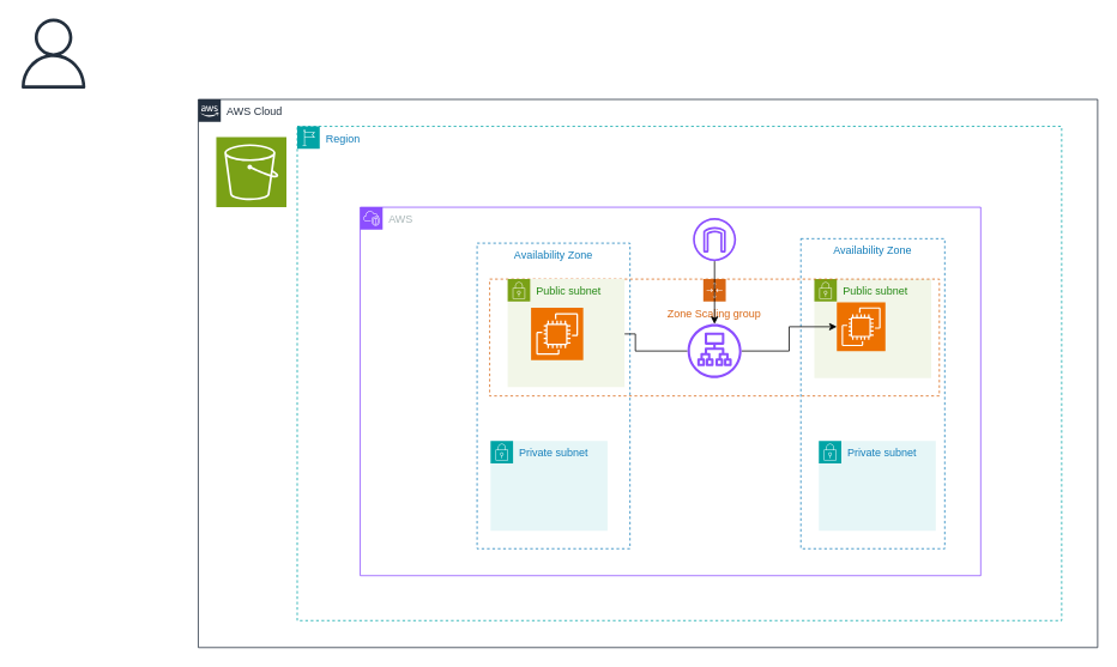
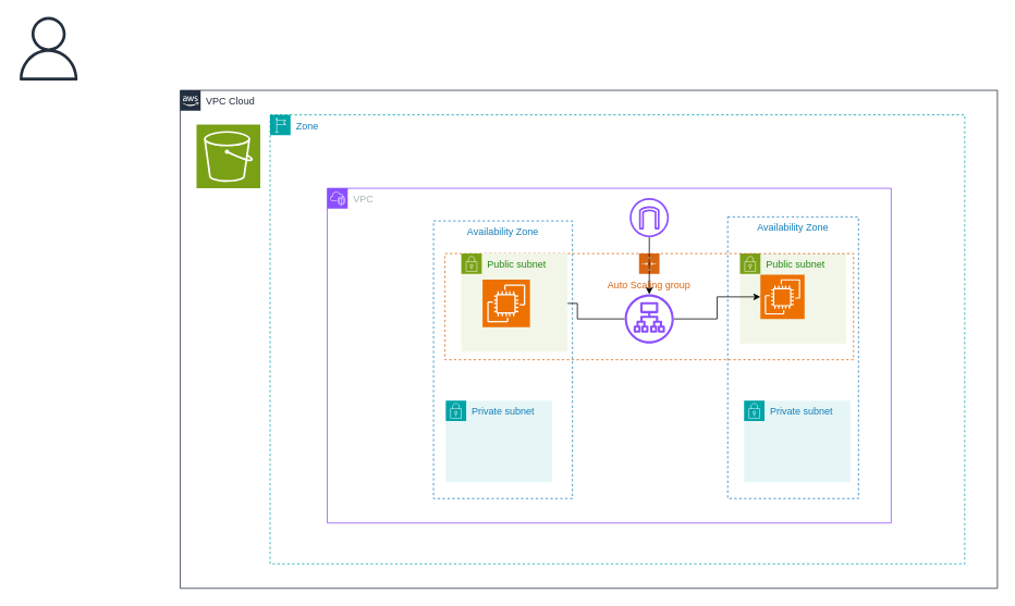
- <mxCell id="2" value="AWS Cloud" style="points=[[0,0],[0.25,0],[0.5,0],[0.75,0],[1,0],[1,0.25],[1,0.5],[1,0.75],[1,1],[0.75,1],[0.5,1],[0.25,1],[0,1],[0,0.75],[0,0.5],[0,0.25]];outlineConnect=0;gradientColor=none;html=1;whiteSpace=wrap;fontSize=12;fontStyle=0;container=1;pointerEvents=0;collapsible=0;recursiveResize=0;shape=mxgraph.aws4.group;grIcon=mxgraph.aws4.group_aws_cloud_alt;strokeColor=#232F3E;fillColor=none;verticalAlign=top;align=left;spacingLeft=30;fontColor=#232F3E;dashed=0;" vertex="1" parent="1"><mxGeometry x="220" y="110" width="1000" height="610" as="geometry" /></mxCell>
+ <mxCell id="2" value="VPC Cloud" style="points=[[0,0],[0.25,0],[0.5,0],[0.75,0],[1,0],[1,0.25],[1,0.5],[1,0.75],[1,1],[0.75,1],[0.5,1],[0.25,1],[0,1],[0,0.75],[0,0.5],[0,0.25]];outlineConnect=0;gradientColor=none;html=1;whiteSpace=wrap;fontSize=12;fontStyle=0;container=1;pointerEvents=0;collapsible=0;recursiveResize=0;shape=mxgraph.aws4.group;grIcon=mxgraph.aws4.group_aws_cloud_alt;strokeColor=#232F3E;fillColor=none;verticalAlign=top;align=left;spacingLeft=30;fontColor=#232F3E;dashed=0;" vertex="1" parent="1"><mxGeometry x="220" y="110" width="1000" height="610" as="geometry" /></mxCell>
- <mxCell id="3" value="Region" style="points=[[0,0],[0.25,0],[0.5,0],[0.75,0],[1,0],[1,0.25],[1,0.5],[1,0.75],[1,1],[0.75,1],[0.5,1],[0.25,1],[0,1],[0,0.75],[0,0.5],[0,0.25]];outlineConnect=0;gradientColor=none;html=1;whiteSpace=wrap;fontSize=12;fontStyle=0;container=1;pointerEvents=0;collapsible=0;recursiveResize=0;shape=mxgraph.aws4.group;grIcon=mxgraph.aws4.group_region;strokeColor=#00A4A6;fillColor=none;verticalAlign=top;align=left;spacingLeft=30;fontColor=#147EBA;dashed=1;" vertex="1" parent="2"><mxGeometry x="110" y="30" width="850" height="550" as="geometry" /></mxCell>
+ <mxCell id="3" value="Zone" style="points=[[0,0],[0.25,0],[0.5,0],[0.75,0],[1,0],[1,0.25],[1,0.5],[1,0.75],[1,1],[0.75,1],[0.5,1],[0.25,1],[0,1],[0,0.75],[0,0.5],[0,0.25]];outlineConnect=0;gradientColor=none;html=1;whiteSpace=wrap;fontSize=12;fontStyle=0;container=1;pointerEvents=0;collapsible=0;recursiveResize=0;shape=mxgraph.aws4.group;grIcon=mxgraph.aws4.group_region;strokeColor=#00A4A6;fillColor=none;verticalAlign=top;align=left;spacingLeft=30;fontColor=#147EBA;dashed=1;" vertex="1" parent="2"><mxGeometry x="110" y="30" width="850" height="550" as="geometry" /></mxCell>
- <mxCell id="5" value="AWS" style="points=[[0,0],[0.25,0],[0.5,0],[0.75,0],[1,0],[1,0.25],[1,0.5],[1,0.75],[1,1],[0.75,1],[0.5,1],[0.25,1],[0,1],[0,0.75],[0,0.5],[0,0.25]];outlineConnect=0;gradientColor=none;html=1;whiteSpace=wrap;fontSize=12;fontStyle=0;container=1;pointerEvents=0;collapsible=0;recursiveResize=0;shape=mxgraph.aws4.group;grIcon=mxgraph.aws4.group_vpc2;strokeColor=#8C4FFF;fillColor=none;verticalAlign=top;align=left;spacingLeft=30;fontColor=#AAB7B8;dashed=0;" vertex="1" parent="1"><mxGeometry x="400" y="230" width="690" height="410" as="geometry" /></mxCell>
+ <mxCell id="5" value="VPC" style="points=[[0,0],[0.25,0],[0.5,0],[0.75,0],[1,0],[1,0.25],[1,0.5],[1,0.75],[1,1],[0.75,1],[0.5,1],[0.25,1],[0,1],[0,0.75],[0,0.5],[0,0.25]];outlineConnect=0;gradientColor=none;html=1;whiteSpace=wrap;fontSize=12;fontStyle=0;container=1;pointerEvents=0;collapsible=0;recursiveResize=0;shape=mxgraph.aws4.group;grIcon=mxgraph.aws4.group_vpc2;strokeColor=#8C4FFF;fillColor=none;verticalAlign=top;align=left;spacingLeft=30;fontColor=#AAB7B8;dashed=0;" vertex="1" parent="1"><mxGeometry x="400" y="230" width="690" height="410" as="geometry" /></mxCell>
- <mxCell id="11" value="Zone Scaling group" style="points=[[0,0],[0.25,0],[0.5,0],[0.75,0],[1,0],[1,0.25],[1,0.5],[1,0.75],[1,1],[0.75,1],[0.5,1],[0.25,1],[0,1],[0,0.75],[0,0.5],[0,0.25]];outlineConnect=0;gradientColor=none;html=1;whiteSpace=wrap;fontSize=12;fontStyle=0;container=1;pointerEvents=0;collapsible=0;recursiveResize=0;shape=mxgraph.aws4.groupCenter;grIcon=mxgraph.aws4.group_auto_scaling_group;grStroke=1;strokeColor=#D86613;fillColor=none;verticalAlign=top;align=center;fontColor=#D86613;dashed=1;spacingTop=25;" vertex="1" parent="5"><mxGeometry x="144" y="80" width="500" height="130" as="geometry" /></mxCell>
+ <mxCell id="11" value="Auto Scaling group" style="points=[[0,0],[0.25,0],[0.5,0],[0.75,0],[1,0],[1,0.25],[1,0.5],[1,0.75],[1,1],[0.75,1],[0.5,1],[0.25,1],[0,1],[0,0.75],[0,0.5],[0,0.25]];outlineConnect=0;gradientColor=none;html=1;whiteSpace=wrap;fontSize=12;fontStyle=0;container=1;pointerEvents=0;collapsible=0;recursiveResize=0;shape=mxgraph.aws4.groupCenter;grIcon=mxgraph.aws4.group_auto_scaling_group;grStroke=1;strokeColor=#D86613;fillColor=none;verticalAlign=top;align=center;fontColor=#D86613;dashed=1;spacingTop=25;" vertex="1" parent="5"><mxGeometry x="144" y="80" width="500" height="130" as="geometry" /></mxCell>
